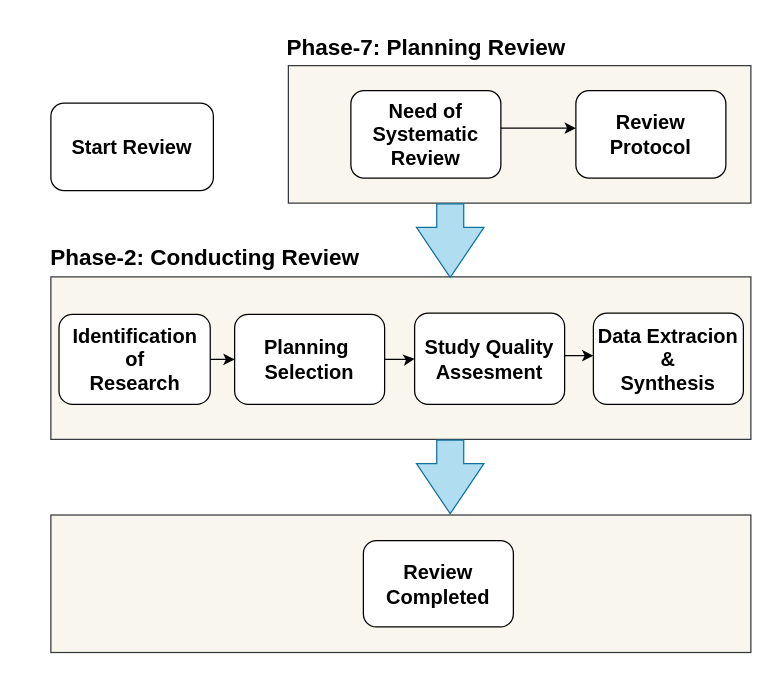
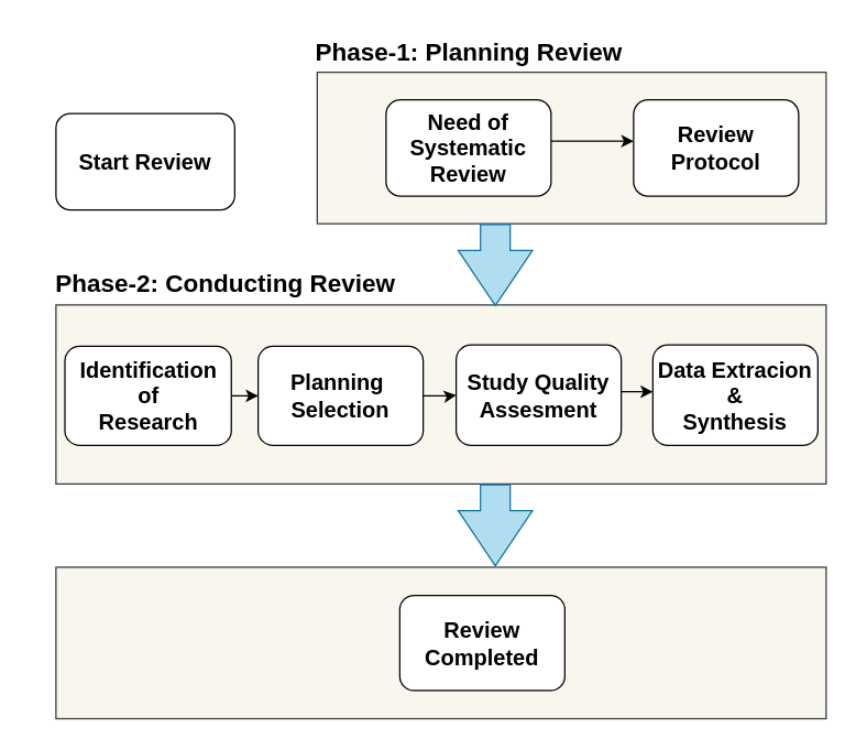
- <mxCell id="5" value="&lt;b&gt;&lt;font style=&quot;font-size: 18px&quot;&gt;Phase-7: Planning Review&lt;/font&gt;&lt;/b&gt;" style="text;html=1;strokeColor=none;fillColor=none;align=center;verticalAlign=middle;whiteSpace=wrap;rounded=0;" vertex="1" parent="1"><mxGeometry x="221" y="20" width="239" height="35" as="geometry" /></mxCell>
+ <mxCell id="5" value="&lt;b&gt;&lt;font style=&quot;font-size: 18px&quot;&gt;Phase-1: Planning Review&lt;/font&gt;&lt;/b&gt;" style="text;html=1;strokeColor=none;fillColor=none;align=center;verticalAlign=middle;whiteSpace=wrap;rounded=0;" vertex="1" parent="1"><mxGeometry x="221" y="20" width="239" height="35" as="geometry" /></mxCell>
